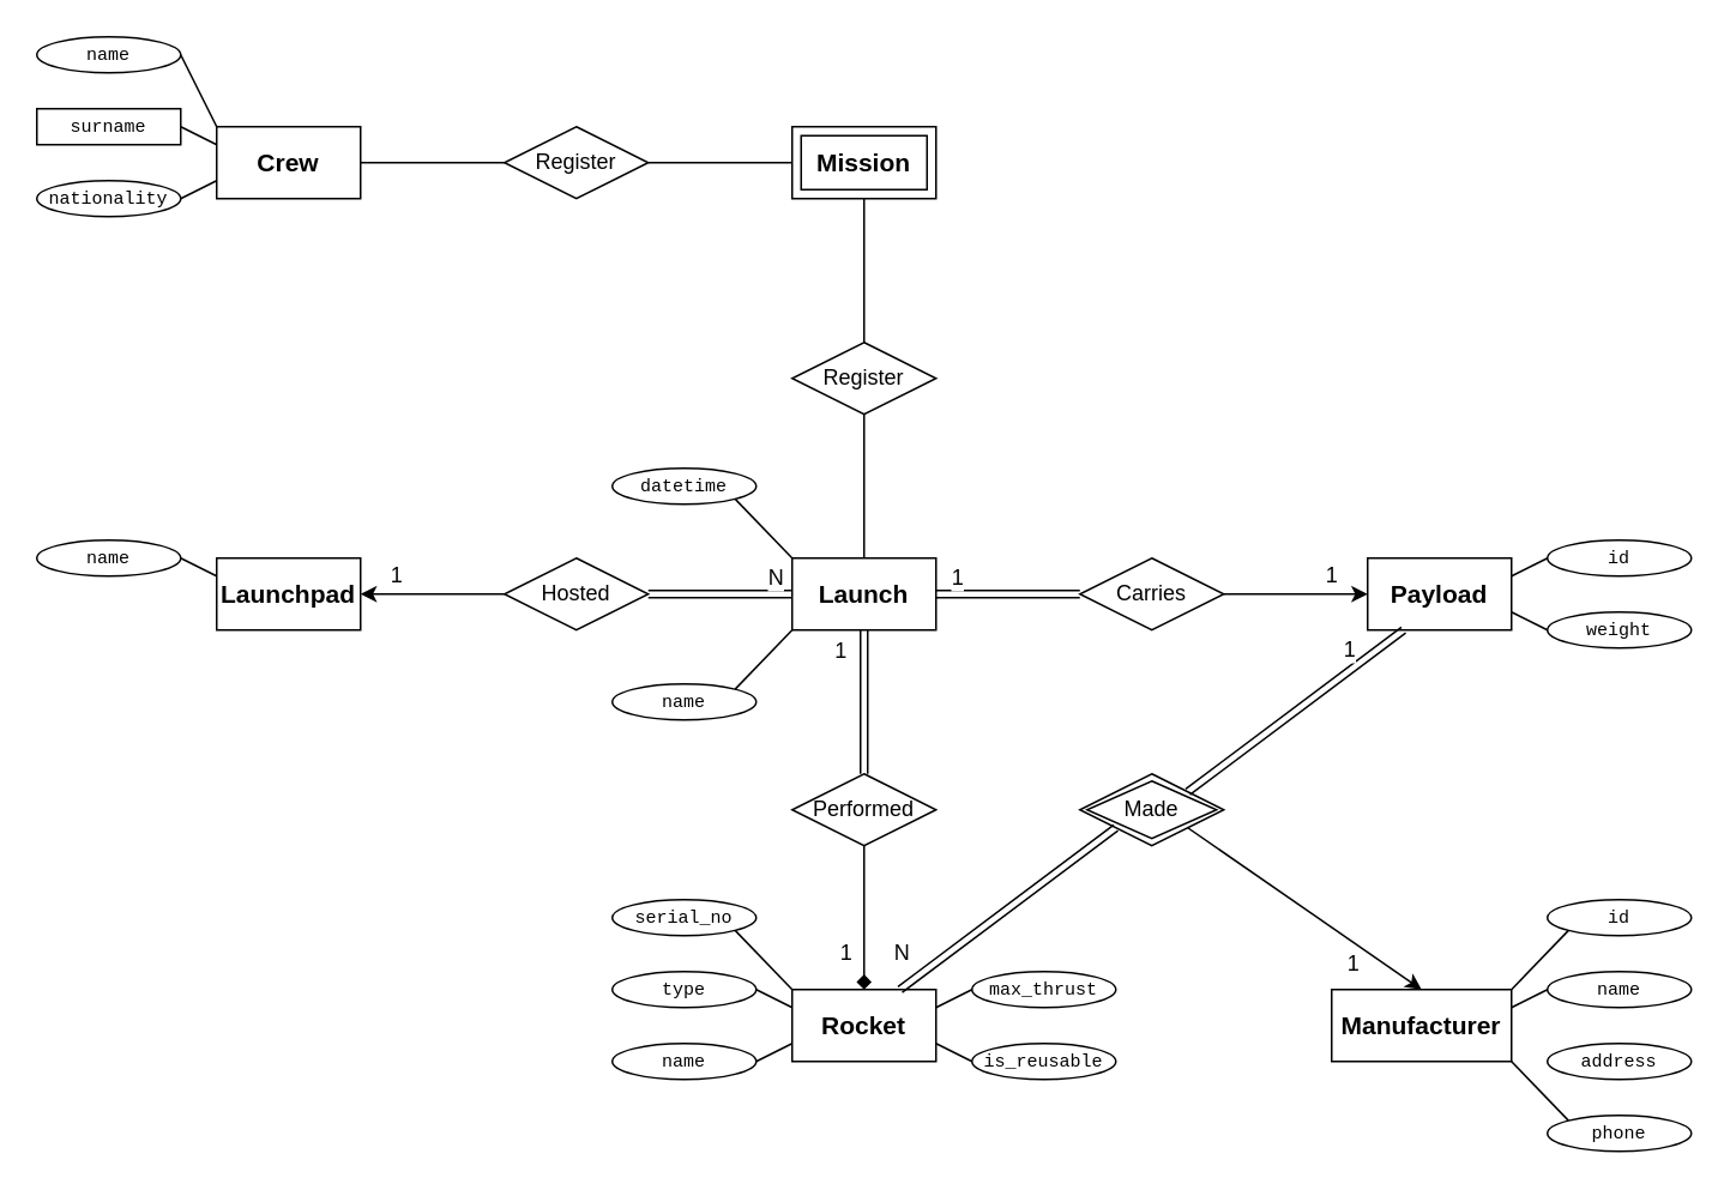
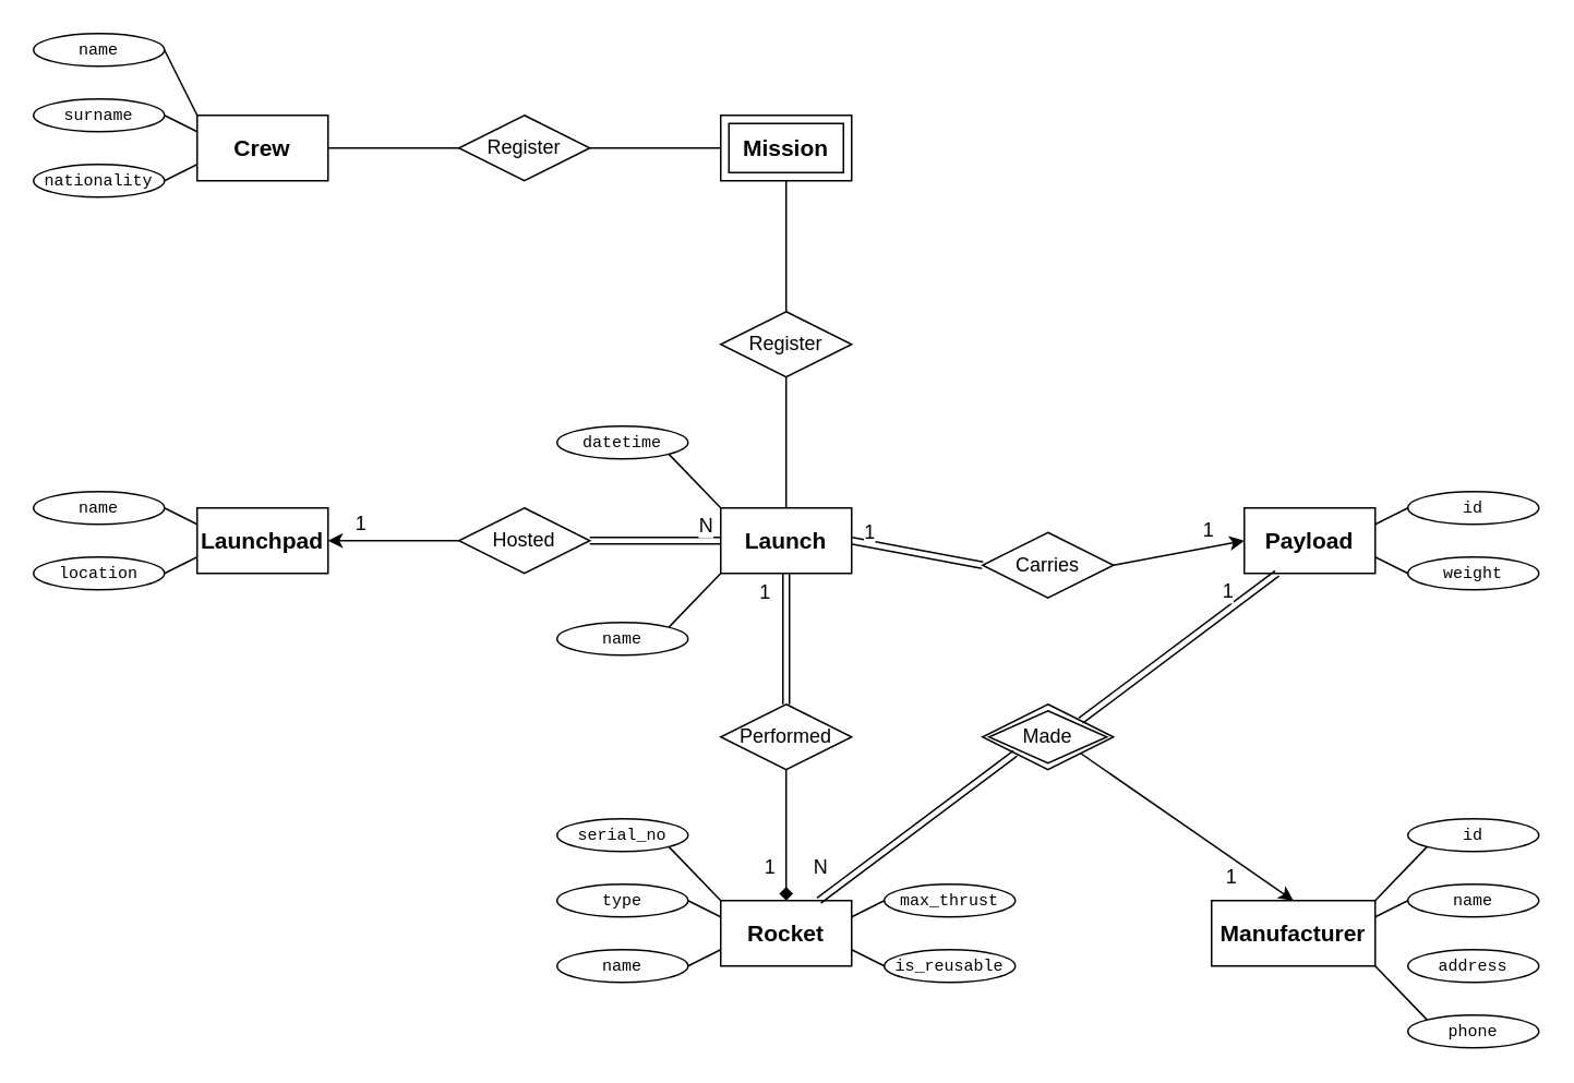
- <mxCell id="10" value="surname" style="whiteSpace=wrap;html=1;align=center;fontSize=10;fontFamily=Courier New;rounded=0;" parent="1" vertex="1"><mxGeometry x="20" y="60" width="80" height="20" as="geometry" /></mxCell>
+ <mxCell id="10" value="surname" style="ellipse;whiteSpace=wrap;html=1;align=center;fontSize=10;fontFamily=Courier New;" parent="1" vertex="1"><mxGeometry x="20" y="60" width="80" height="20" as="geometry" /></mxCell>
- <mxCell id="6" value="Carries" style="shape=rhombus;perimeter=rhombusPerimeter;whiteSpace=wrap;html=1;align=center;fontSize=12;" parent="1" vertex="1"><mxGeometry x="600" y="310" width="80" height="40" as="geometry" /></mxCell>
+ <mxCell id="6" value="Carries" style="shape=rhombus;perimeter=rhombusPerimeter;whiteSpace=wrap;html=1;align=center;fontSize=12;" parent="1" vertex="1"><mxGeometry x="600" y="325" width="80" height="40" as="geometry" /></mxCell>
+ <mxCell id="45" value="" style="endArrow=none;html=1;rounded=0;entryX=1;entryY=0.5;entryDx=0;entryDy=0;exitX=0;exitY=0.75;exitDx=0;exitDy=0;fontSize=12;" parent="1" source="42" target="43" edge="1"><mxGeometry relative="1" as="geometry"><mxPoint x="650" y="689" as="sourcePoint" /><mxPoint x="690" y="659" as="targetPoint" /></mxGeometry></mxCell>
+ <mxCell id="43" value="location" style="ellipse;whiteSpace=wrap;html=1;align=center;fontSize=10;fontFamily=Courier New;" parent="1" vertex="1"><mxGeometry x="20" y="340" width="80" height="20" as="geometry" /></mxCell>
